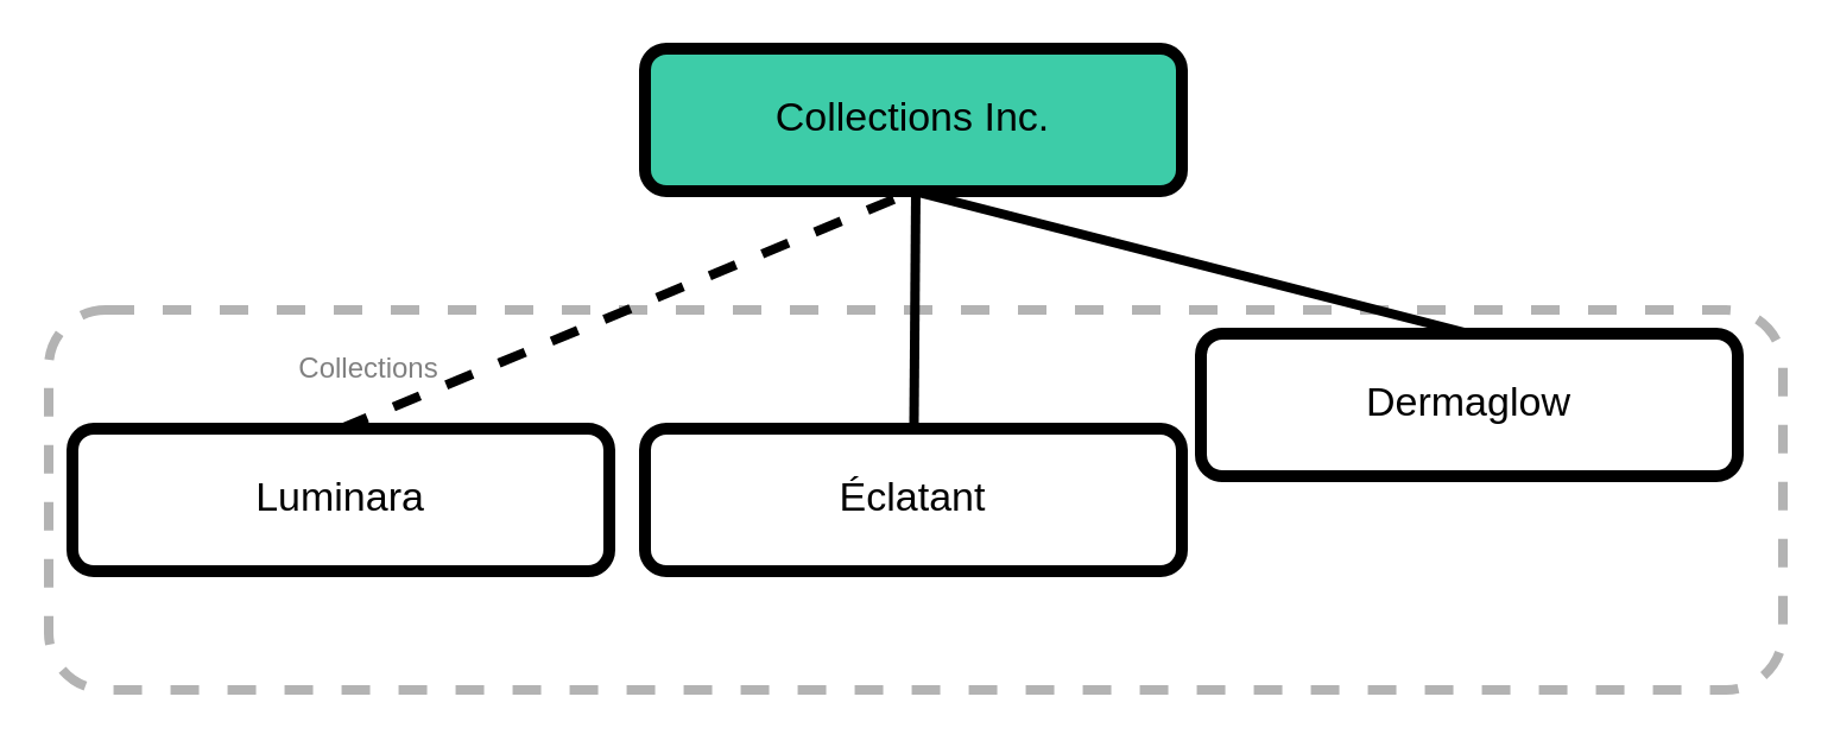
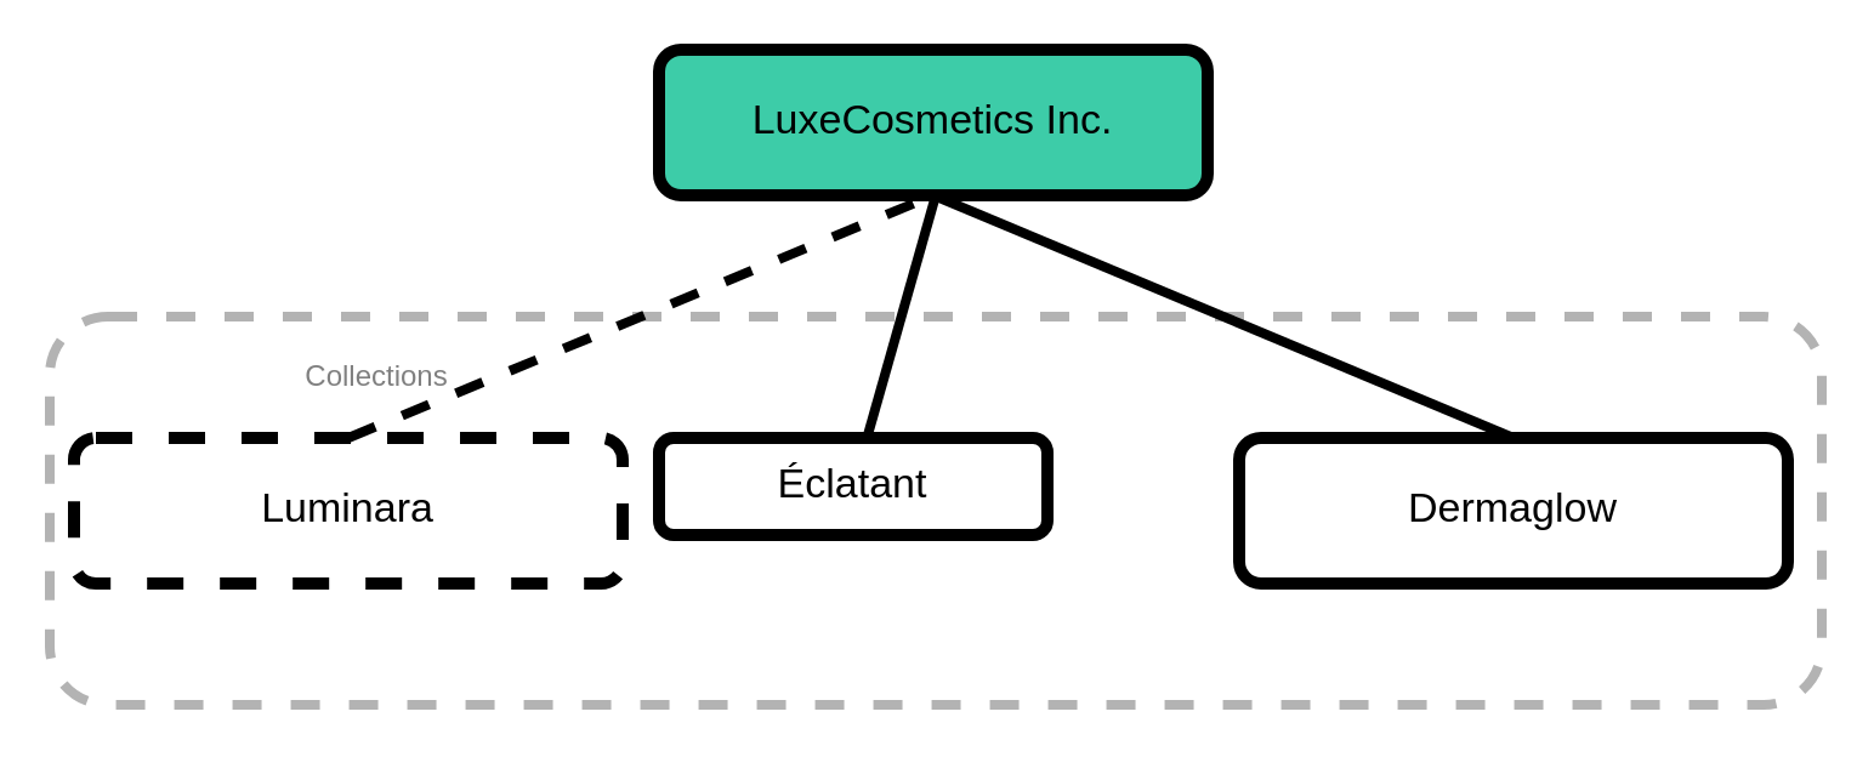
- <mxCell id="3" value="&lt;font style=&quot;font-size: 17px;&quot;&gt;Collections Inc.&lt;/font&gt;" style="rounded=1;whiteSpace=wrap;html=1;fillColor=#3DCCA8;strokeColor=#000000;strokeWidth=5;" vertex="1" parent="1"><mxGeometry x="271" y="20" width="226" height="60" as="geometry" /></mxCell>
+ <mxCell id="3" value="&lt;font style=&quot;font-size: 17px;&quot;&gt;LuxeCosmetics Inc.&lt;/font&gt;" style="rounded=1;whiteSpace=wrap;html=1;fillColor=#3DCCA8;strokeColor=#000000;strokeWidth=5;" vertex="1" parent="1"><mxGeometry x="271" y="20" width="226" height="60" as="geometry" /></mxCell>
- <mxCell id="7" value="&lt;font style=&quot;font-size: 17px;&quot;&gt;Dermaglow&lt;/font&gt;" style="rounded=1;whiteSpace=wrap;html=1;fillColor=#FFFFFF;strokeColor=#000000;strokeWidth=5;" vertex="1" parent="1"><mxGeometry x="505" y="140" width="226" height="60" as="geometry" /></mxCell>
+ <mxCell id="7" value="&lt;font style=&quot;font-size: 17px;&quot;&gt;Dermaglow&lt;/font&gt;" style="rounded=1;whiteSpace=wrap;html=1;fillColor=#FFFFFF;strokeColor=#000000;strokeWidth=5;" vertex="1" parent="1"><mxGeometry x="510" y="180" width="226" height="60" as="geometry" /></mxCell>
- <mxCell id="4" value="&lt;font style=&quot;font-size: 17px;&quot;&gt;Luminara&lt;/font&gt;" style="rounded=1;whiteSpace=wrap;html=1;fillColor=#FFFFFF;strokeColor=#000000;strokeWidth=5;" vertex="1" parent="1"><mxGeometry x="30" y="180" width="226" height="60" as="geometry" /></mxCell>
+ <mxCell id="4" value="&lt;font style=&quot;font-size: 17px;&quot;&gt;Luminara&lt;/font&gt;" style="rounded=1;whiteSpace=wrap;html=1;fillColor=#FFFFFF;strokeColor=#000000;strokeWidth=5;dashed=1;" vertex="1" parent="1"><mxGeometry x="30" y="180" width="226" height="60" as="geometry" /></mxCell>
- <mxCell id="6" value="&lt;font style=&quot;font-size: 17px;&quot;&gt;Éclatant&lt;/font&gt;" style="rounded=1;whiteSpace=wrap;html=1;fillColor=#FFFFFF;strokeColor=#000000;strokeWidth=5;" vertex="1" parent="1"><mxGeometry x="271" y="180" width="226" height="60" as="geometry" /></mxCell>
+ <mxCell id="6" value="&lt;font style=&quot;font-size: 17px;&quot;&gt;Éclatant&lt;/font&gt;" style="rounded=1;whiteSpace=wrap;html=1;fillColor=#FFFFFF;strokeColor=#000000;strokeWidth=5;" vertex="1" parent="1"><mxGeometry x="271" y="180" width="160" height="40" as="geometry" /></mxCell>
